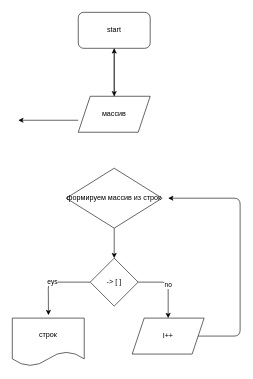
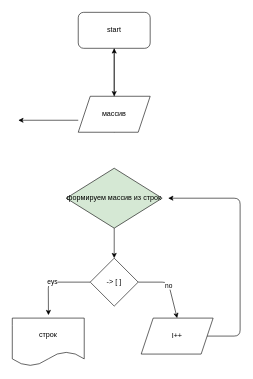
- <mxCell id="8" value="формируем массив из строк" style="rhombus;whiteSpace=wrap;html=1;" vertex="1" parent="1"><mxGeometry x="110" y="280" width="160" height="100" as="geometry" /></mxCell>
+ <mxCell id="8" value="формируем массив из строк" style="rhombus;whiteSpace=wrap;html=1;fillColor=#d5e8d4;" vertex="1" parent="1"><mxGeometry x="110" y="280" width="160" height="100" as="geometry" /></mxCell>
- <mxCell id="13" value="I++" style="shape=parallelogram;perimeter=parallelogramPerimeter;whiteSpace=wrap;html=1;fixedSize=1;" vertex="1" parent="1"><mxGeometry x="220" y="530" width="120" height="60" as="geometry" /></mxCell>
+ <mxCell id="13" value="I++" style="shape=parallelogram;perimeter=parallelogramPerimeter;whiteSpace=wrap;html=1;fixedSize=1;" vertex="1" parent="1"><mxGeometry x="235" y="530" width="120" height="60" as="geometry" /></mxCell>
